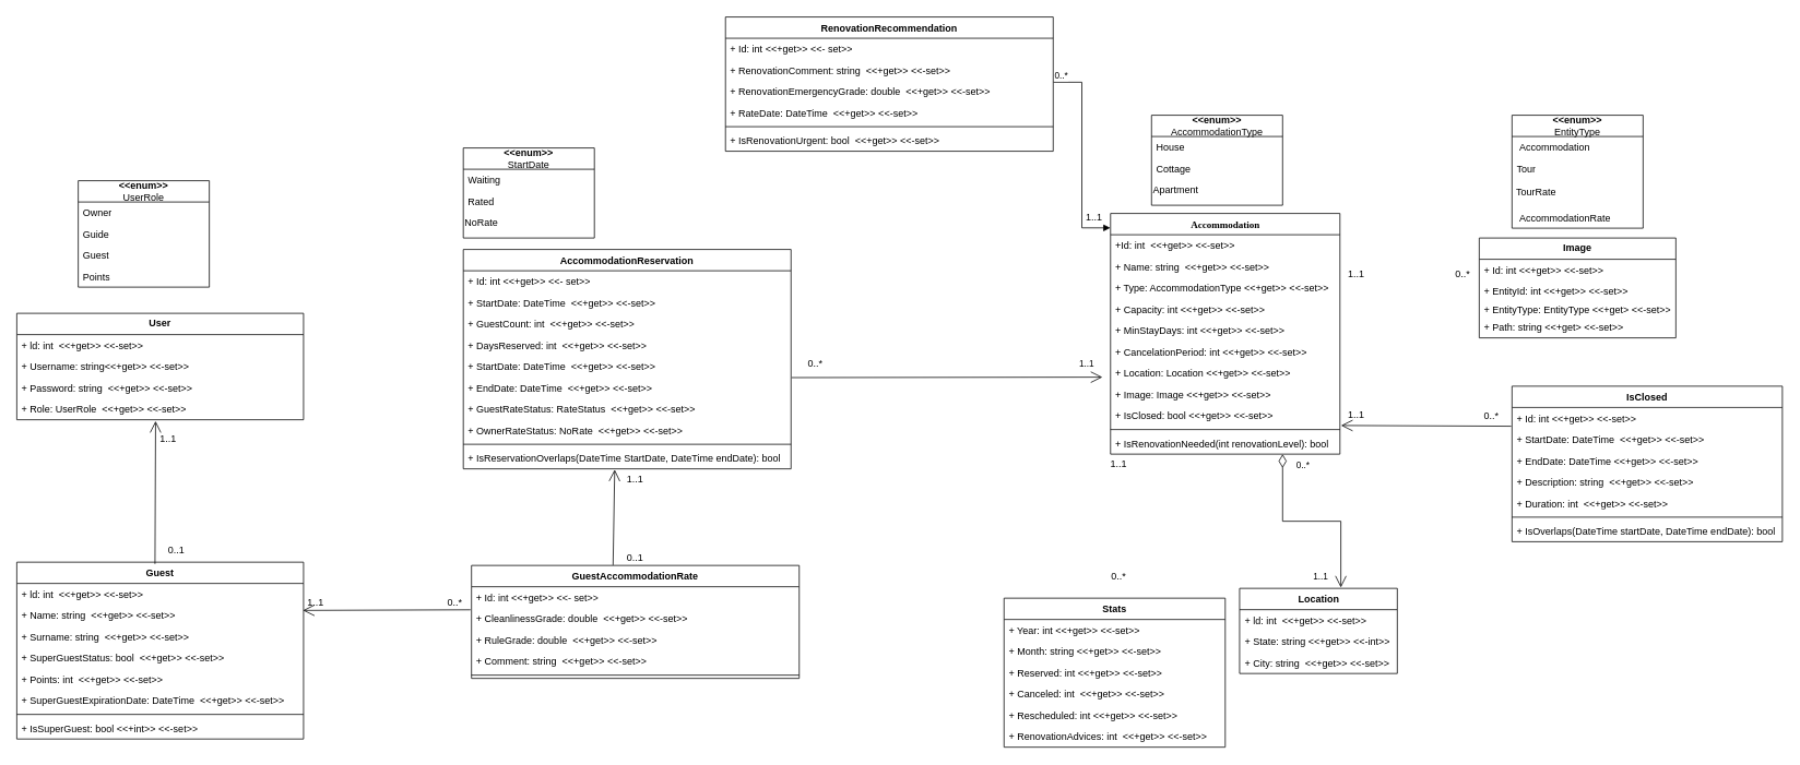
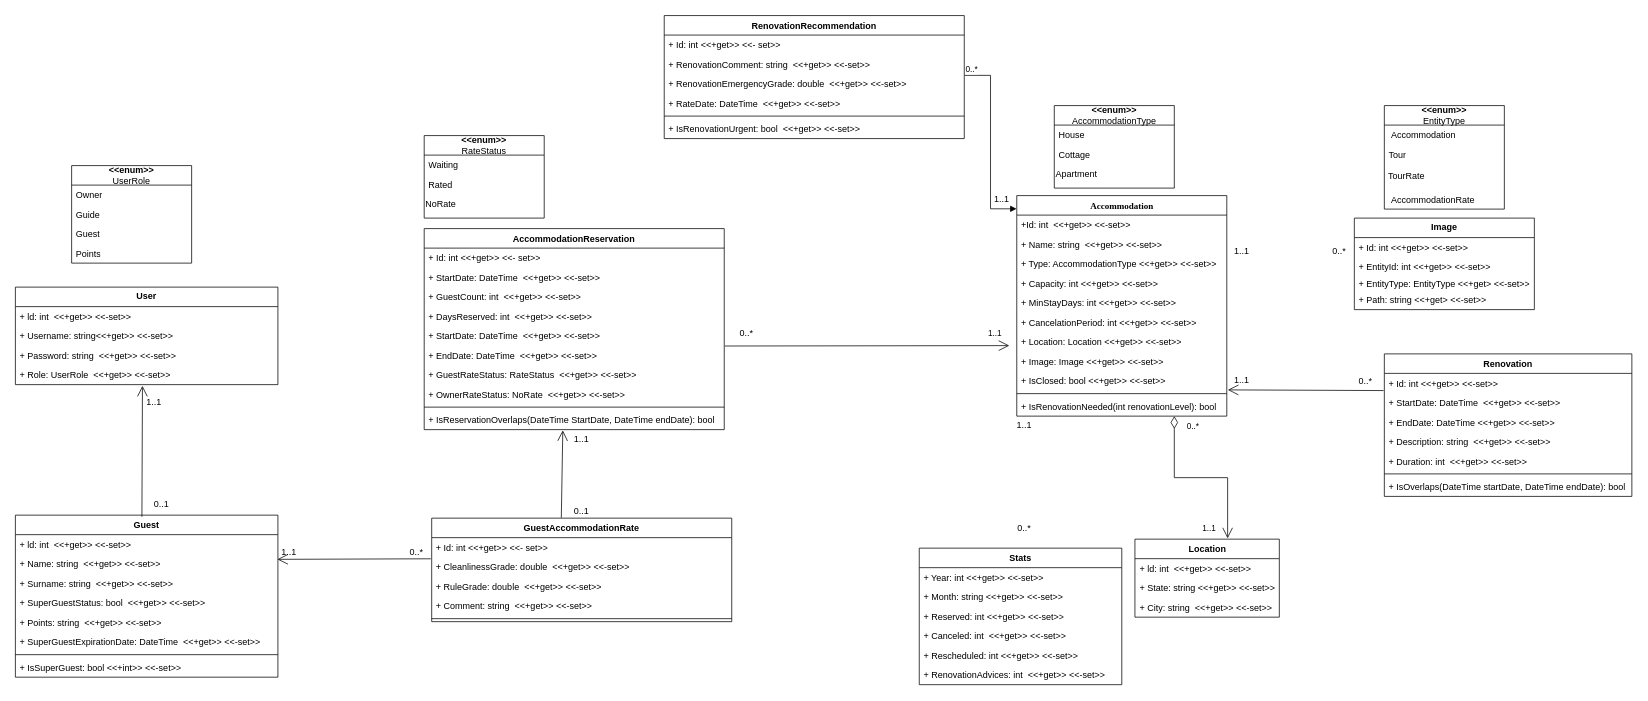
- <mxCell id="115" value="&lt;b&gt;&amp;lt;&amp;lt;enum&amp;gt;&amp;gt;&lt;/b&gt;&lt;div&gt;StartDate&lt;/div&gt;" style="swimlane;fontStyle=0;childLayout=stackLayout;horizontal=1;startSize=26;fillColor=none;horizontalStack=0;resizeParent=1;resizeParentMax=0;resizeLast=0;collapsible=1;marginBottom=0;whiteSpace=wrap;html=1;" vertex="1" parent="1"><mxGeometry x="565" y="180" width="160" height="110" as="geometry" /></mxCell>
+ <mxCell id="115" value="&lt;b&gt;&amp;lt;&amp;lt;enum&amp;gt;&amp;gt;&lt;/b&gt;&lt;div&gt;RateStatus&lt;/div&gt;" style="swimlane;fontStyle=0;childLayout=stackLayout;horizontal=1;startSize=26;fillColor=none;horizontalStack=0;resizeParent=1;resizeParentMax=0;resizeLast=0;collapsible=1;marginBottom=0;whiteSpace=wrap;html=1;" vertex="1" parent="1"><mxGeometry x="565" y="180" width="160" height="110" as="geometry" /></mxCell>
- <mxCell id="103" value="IsClosed" style="swimlane;fontStyle=1;align=center;verticalAlign=top;childLayout=stackLayout;horizontal=1;startSize=26;horizontalStack=0;resizeParent=1;resizeParentMax=0;resizeLast=0;collapsible=1;marginBottom=0;whiteSpace=wrap;html=1;" parent="1" vertex="1"><mxGeometry x="1845" y="471" width="330" height="190" as="geometry" /></mxCell>
+ <mxCell id="103" value="Renovation" style="swimlane;fontStyle=1;align=center;verticalAlign=top;childLayout=stackLayout;horizontal=1;startSize=26;horizontalStack=0;resizeParent=1;resizeParentMax=0;resizeLast=0;collapsible=1;marginBottom=0;whiteSpace=wrap;html=1;" parent="1" vertex="1"><mxGeometry x="1845" y="471" width="330" height="190" as="geometry" /></mxCell>
- <mxCell id="81" value="+ State: string &amp;lt;&amp;lt;+get&amp;gt;&amp;gt; &amp;lt;&amp;lt;-int&amp;gt;&amp;gt;" style="text;strokeColor=none;fillColor=none;align=left;verticalAlign=top;spacingLeft=4;spacingRight=4;overflow=hidden;rotatable=0;points=[[0,0.5],[1,0.5]];portConstraint=eastwest;whiteSpace=wrap;html=1;" parent="79" vertex="1"><mxGeometry y="52" width="192.5" height="26" as="geometry" /></mxCell>
+ <mxCell id="81" value="+ State: string &amp;lt;&amp;lt;+get&amp;gt;&amp;gt; &amp;lt;&amp;lt;-set&amp;gt;&amp;gt;" style="text;strokeColor=none;fillColor=none;align=left;verticalAlign=top;spacingLeft=4;spacingRight=4;overflow=hidden;rotatable=0;points=[[0,0.5],[1,0.5]];portConstraint=eastwest;whiteSpace=wrap;html=1;" parent="79" vertex="1"><mxGeometry y="52" width="192.5" height="26" as="geometry" /></mxCell>
- <mxCell id="34" value="+ Points: int&amp;nbsp; &amp;lt;&amp;lt;+get&amp;gt;&amp;gt; &amp;lt;&amp;lt;-set&amp;gt;&amp;gt;" style="text;strokeColor=none;fillColor=none;align=left;verticalAlign=top;spacingLeft=4;spacingRight=4;overflow=hidden;rotatable=0;points=[[0,0.5],[1,0.5]];portConstraint=eastwest;whiteSpace=wrap;html=1;" parent="29" vertex="1"><mxGeometry y="130" width="350" height="26" as="geometry" /></mxCell>
+ <mxCell id="34" value="+ Points: string&amp;nbsp; &amp;lt;&amp;lt;+get&amp;gt;&amp;gt; &amp;lt;&amp;lt;-set&amp;gt;&amp;gt;" style="text;strokeColor=none;fillColor=none;align=left;verticalAlign=top;spacingLeft=4;spacingRight=4;overflow=hidden;rotatable=0;points=[[0,0.5],[1,0.5]];portConstraint=eastwest;whiteSpace=wrap;html=1;" parent="29" vertex="1"><mxGeometry y="130" width="350" height="26" as="geometry" /></mxCell>
